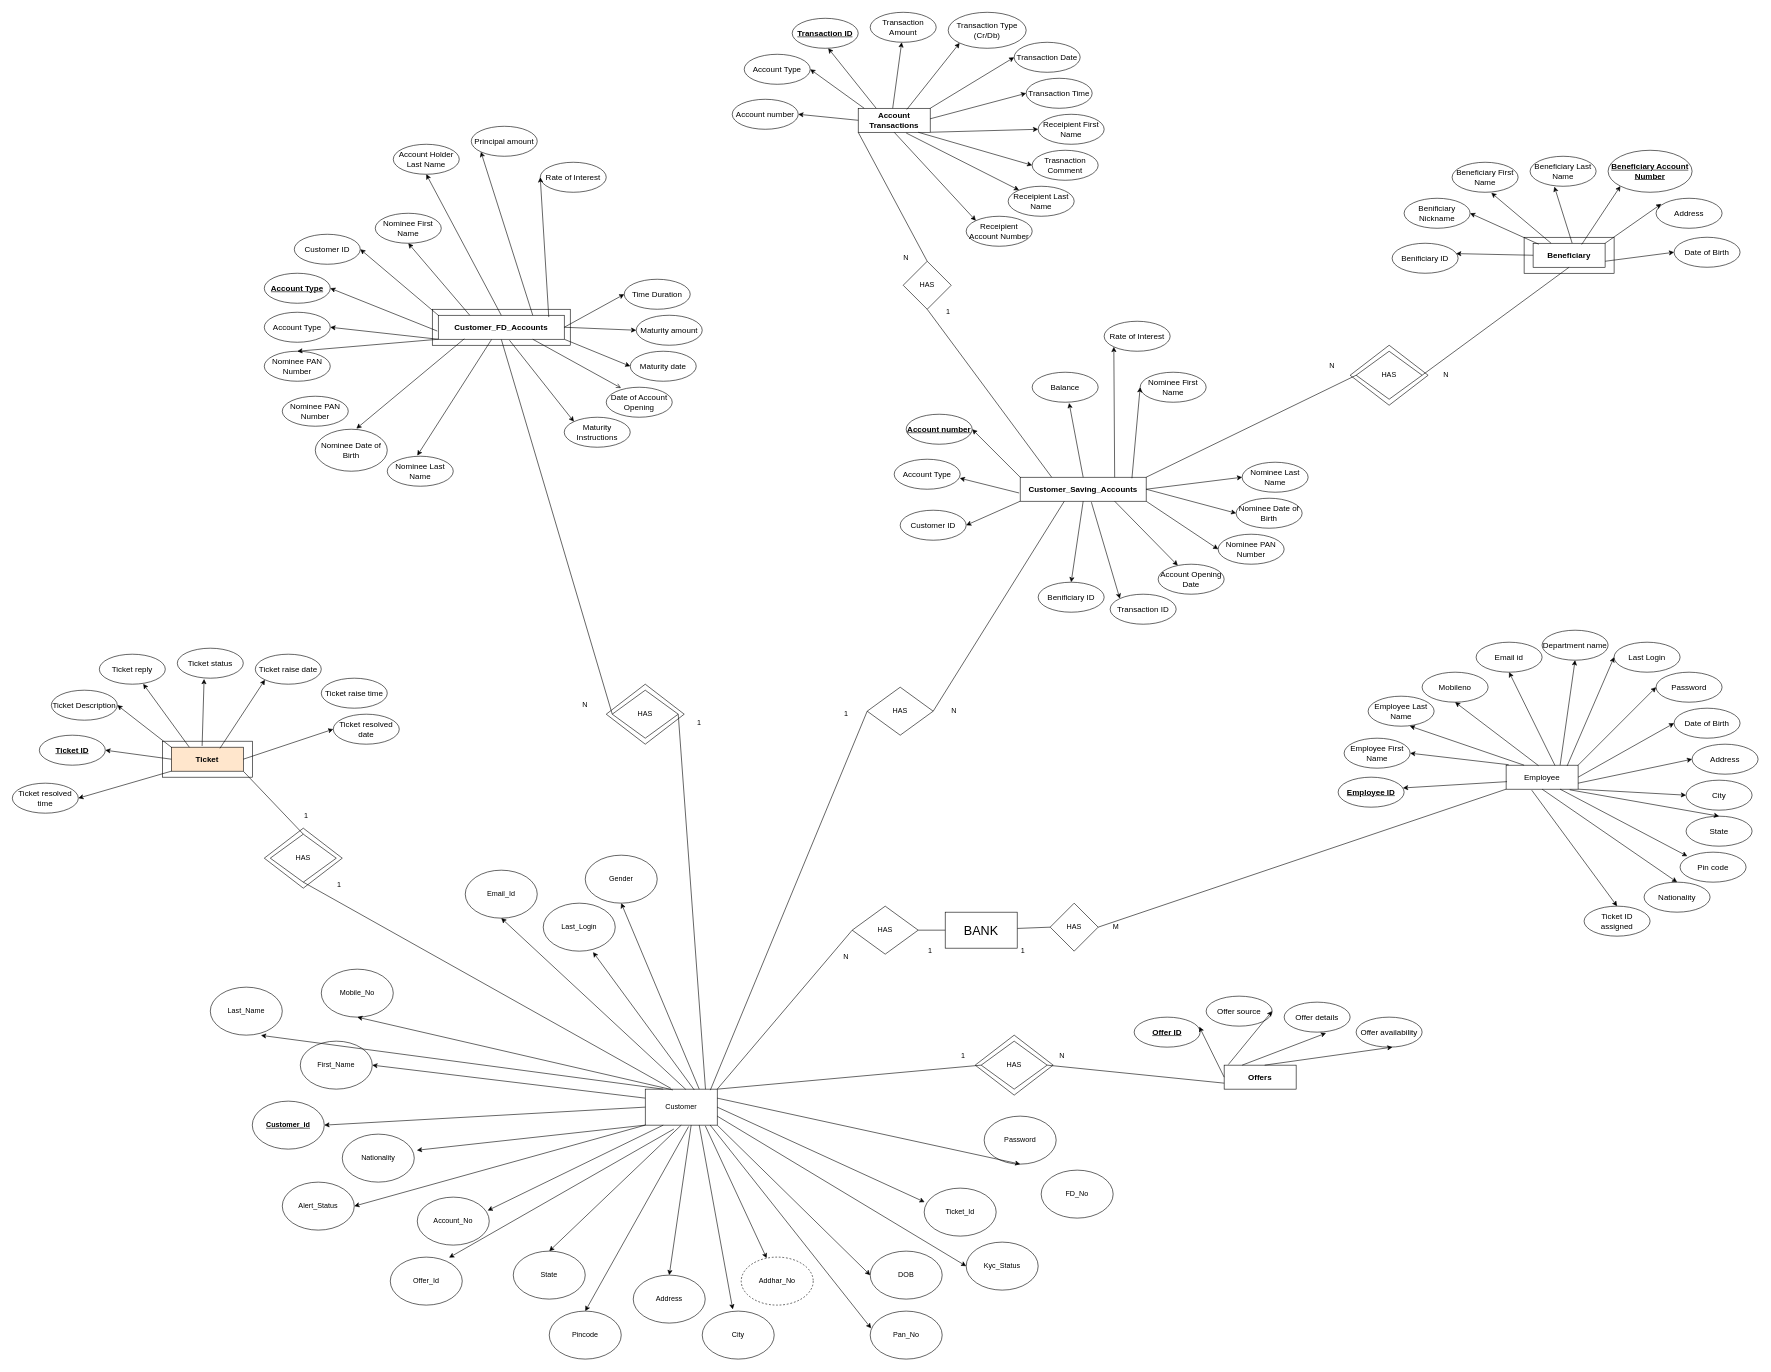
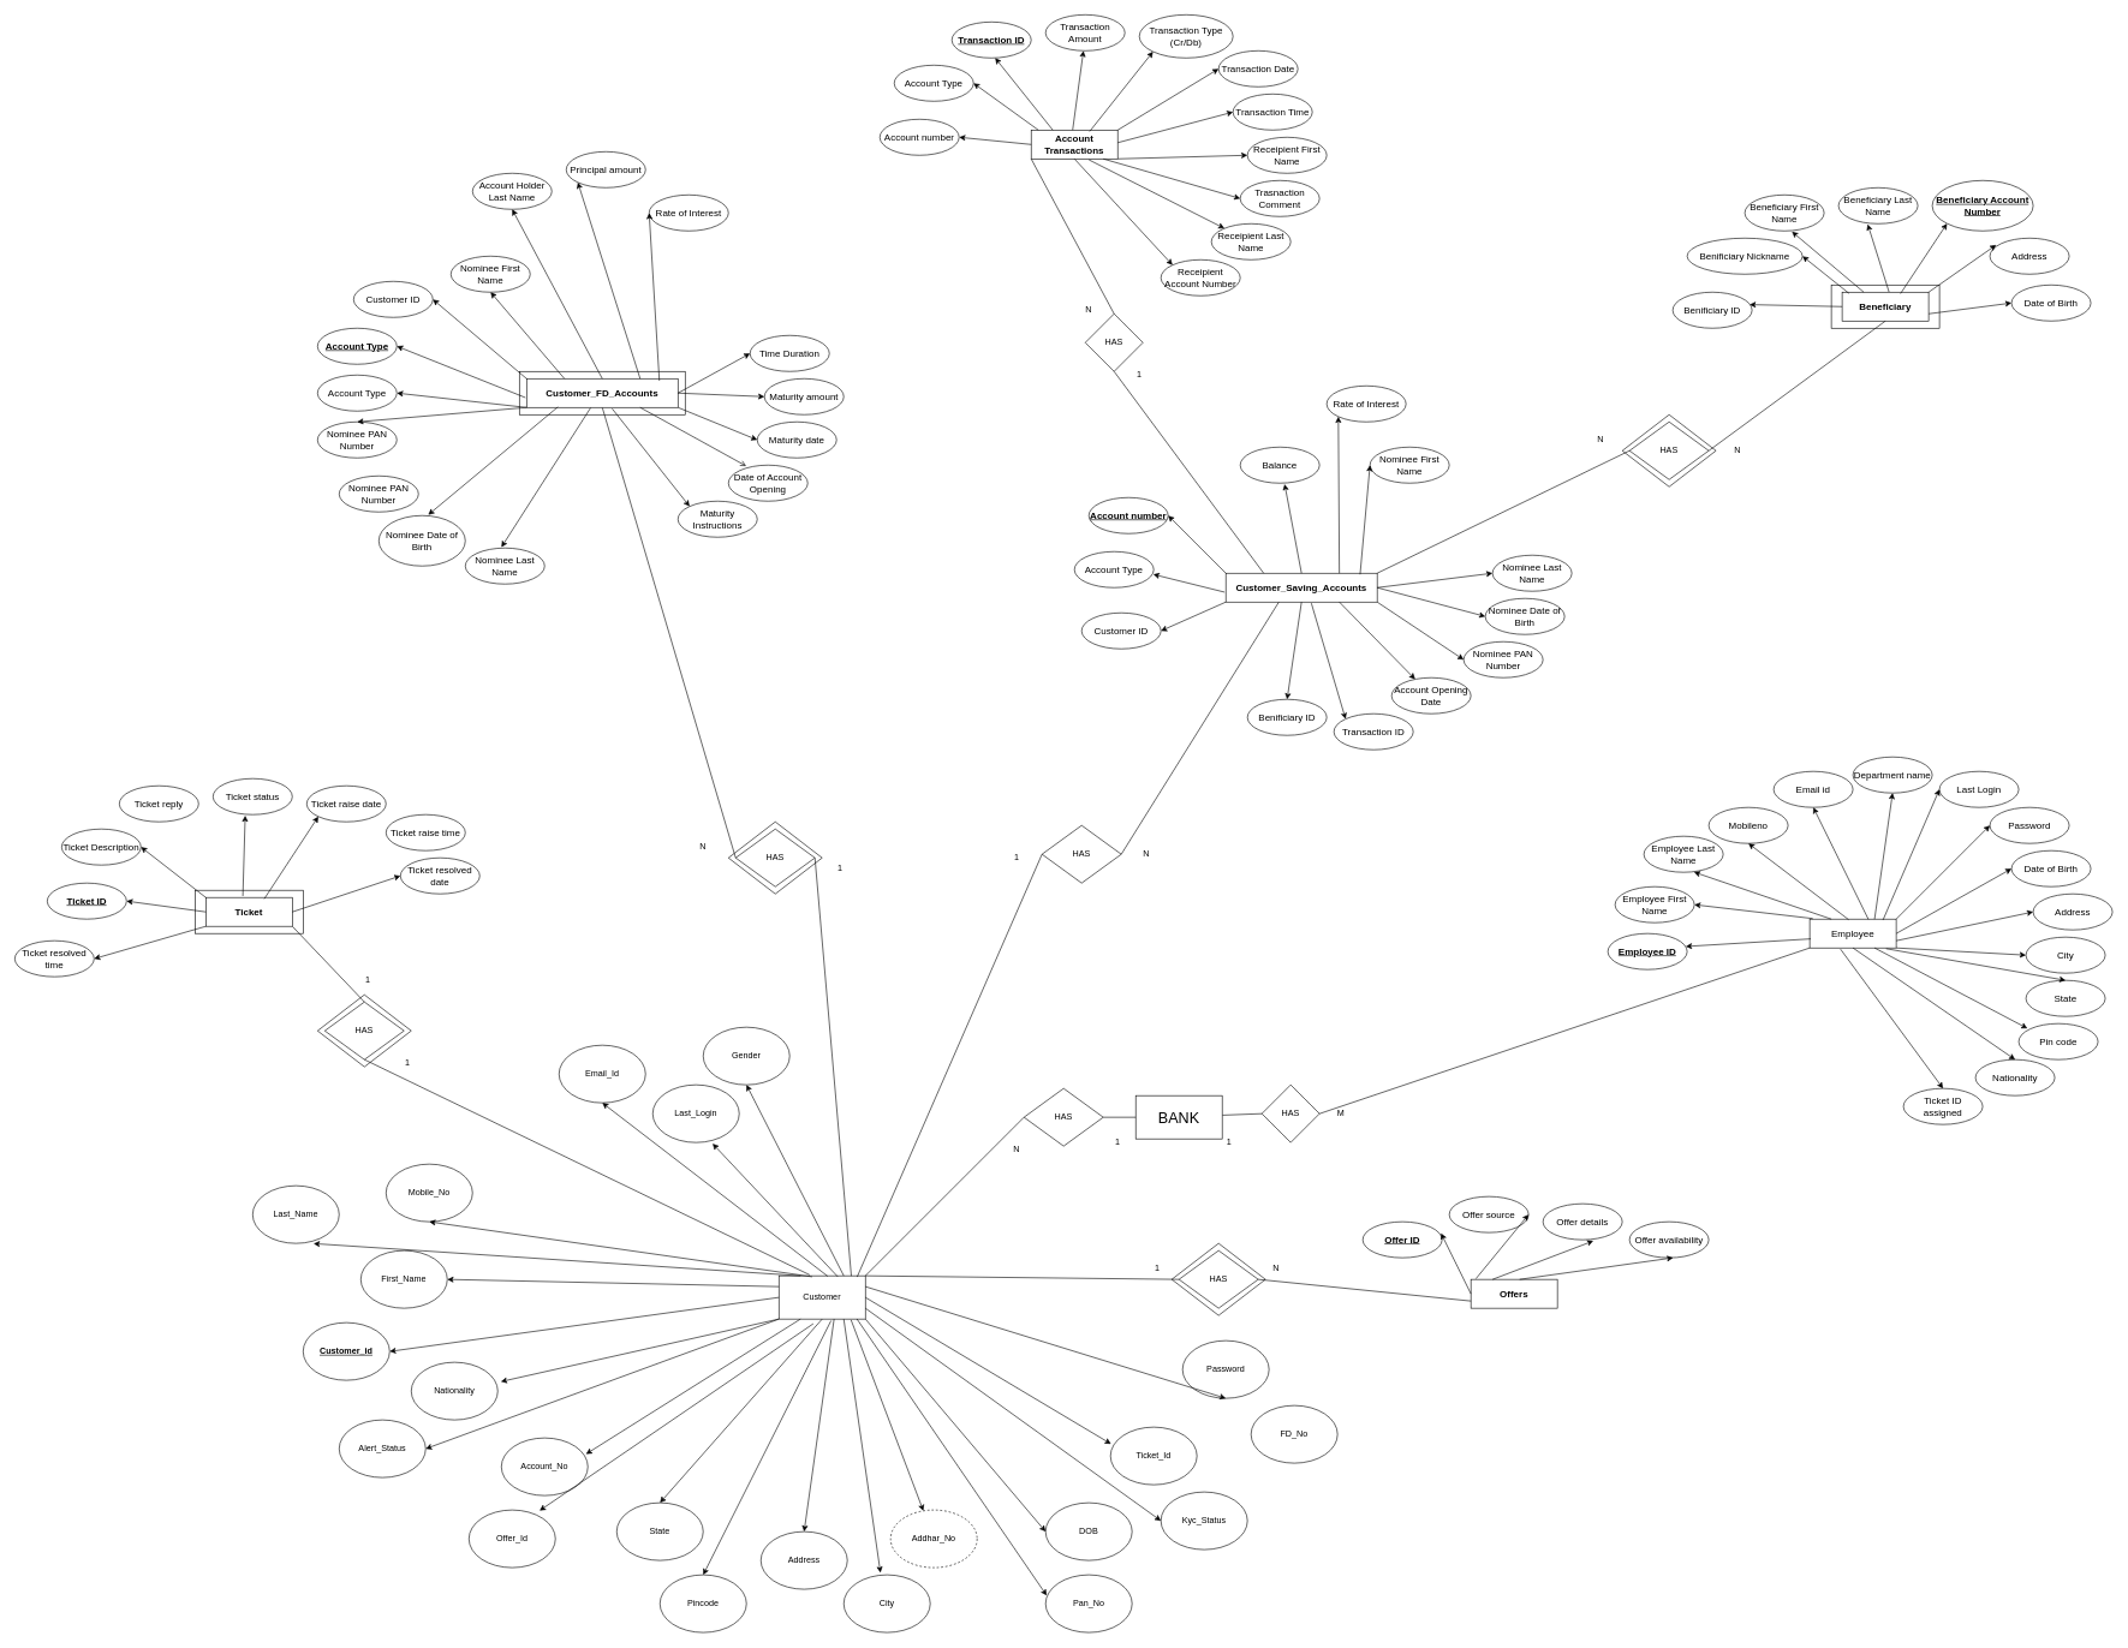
- <mxCell id="211" value="&lt;meta charset=&quot;utf-8&quot;&gt;&lt;span data-sheets-userformat=&quot;{&amp;quot;2&amp;quot;:513,&amp;quot;3&amp;quot;:{&amp;quot;1&amp;quot;:0},&amp;quot;12&amp;quot;:0}&quot; data-sheets-value=&quot;{&amp;quot;1&amp;quot;:2,&amp;quot;2&amp;quot;:&amp;quot;Benificiary Nickname&amp;quot;}&quot; style=&quot;font-size:10pt;font-family:Arial;font-style:normal;&quot;&gt;Benificiary Nickname&lt;/span&gt;" style="ellipse;whiteSpace=wrap;html=1;" vertex="1" parent="1"><mxGeometry x="2340" y="330" width="110" height="50" as="geometry" /></mxCell>
+ <mxCell id="211" value="&lt;meta charset=&quot;utf-8&quot;&gt;&lt;span data-sheets-userformat=&quot;{&amp;quot;2&amp;quot;:513,&amp;quot;3&amp;quot;:{&amp;quot;1&amp;quot;:0},&amp;quot;12&amp;quot;:0}&quot; data-sheets-value=&quot;{&amp;quot;1&amp;quot;:2,&amp;quot;2&amp;quot;:&amp;quot;Benificiary Nickname&amp;quot;}&quot; style=&quot;font-size:10pt;font-family:Arial;font-style:normal;&quot;&gt;Benificiary Nickname&lt;/span&gt;" style="ellipse;whiteSpace=wrap;html=1;" vertex="1" parent="1"><mxGeometry x="2340" y="330" width="160" height="50" as="geometry" /></mxCell>
- <mxCell id="72" value="" style="endArrow=classic;html=1;rounded=0;entryX=0.665;entryY=0.989;entryDx=0;entryDy=0;exitX=0.25;exitY=0;exitDx=0;exitDy=0;entryPerimeter=0;" edge="1" parent="1" source="60" target="63"><mxGeometry width="50" height="50" relative="1" as="geometry"><mxPoint x="315" y="1205" as="sourcePoint" /><mxPoint x="225" y="1140" as="targetPoint" /></mxGeometry></mxCell>
- <mxCell id="60" value="&lt;meta charset=&quot;utf-8&quot;&gt;&lt;span data-sheets-userformat=&quot;{&amp;quot;2&amp;quot;:16897,&amp;quot;3&amp;quot;:{&amp;quot;1&amp;quot;:0},&amp;quot;12&amp;quot;:0,&amp;quot;17&amp;quot;:1}&quot; data-sheets-value=&quot;{&amp;quot;1&amp;quot;:2,&amp;quot;2&amp;quot;:&amp;quot;Ticket&amp;quot;}&quot; style=&quot;font-size:10pt;font-family:Arial;font-weight:bold;font-style:normal;&quot;&gt;Ticket&lt;/span&gt;" style="rounded=0;whiteSpace=wrap;html=1;fillColor=#ffe6cc;" vertex="1" parent="1"><mxGeometry x="285" y="1245" width="120" height="40" as="geometry" /></mxCell>
+ <mxCell id="60" value="&lt;meta charset=&quot;utf-8&quot;&gt;&lt;span data-sheets-userformat=&quot;{&amp;quot;2&amp;quot;:16897,&amp;quot;3&amp;quot;:{&amp;quot;1&amp;quot;:0},&amp;quot;12&amp;quot;:0,&amp;quot;17&amp;quot;:1}&quot; data-sheets-value=&quot;{&amp;quot;1&amp;quot;:2,&amp;quot;2&amp;quot;:&amp;quot;Ticket&amp;quot;}&quot; style=&quot;font-size:10pt;font-family:Arial;font-weight:bold;font-style:normal;&quot;&gt;Ticket&lt;/span&gt;" style="rounded=0;whiteSpace=wrap;html=1;" vertex="1" parent="1"><mxGeometry x="285" y="1245" width="120" height="40" as="geometry" /></mxCell>
- <mxCell id="85" value="Customer" style="rounded=0;whiteSpace=wrap;html=1;strokeWidth=1;spacing=1;" vertex="1" parent="1"><mxGeometry x="1075" y="1815" width="120" height="60" as="geometry" /></mxCell>
+ <mxCell id="85" value="Customer" style="rounded=0;whiteSpace=wrap;html=1;strokeWidth=1;spacing=1;" vertex="1" parent="1"><mxGeometry x="1080" y="1770" width="120" height="60" as="geometry" /></mxCell>
